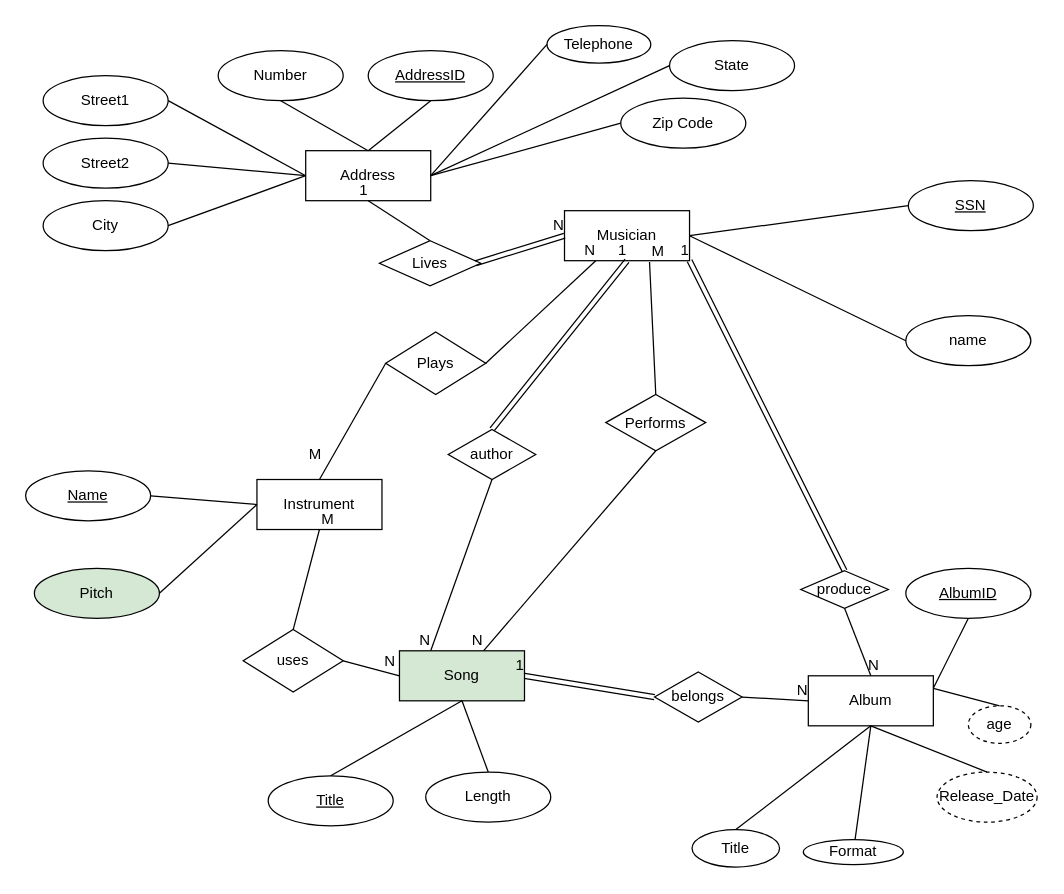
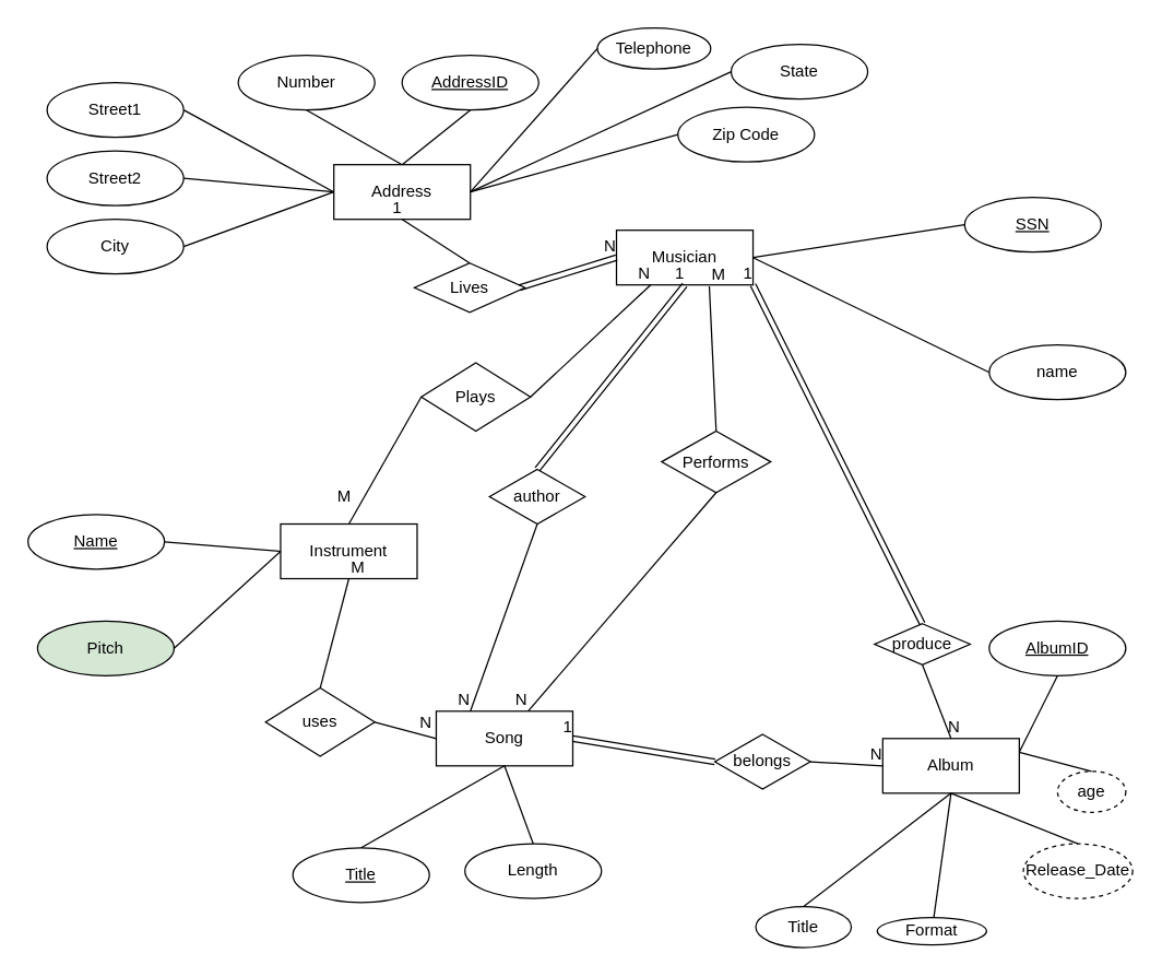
- <mxCell id="8" value="SSN" style="ellipse;whiteSpace=wrap;html=1;align=center;fontStyle=4;" parent="1" vertex="1"><mxGeometry x="726" y="144" width="100" height="40" as="geometry" /></mxCell>
+ <mxCell id="8" value="SSN" style="ellipse;whiteSpace=wrap;html=1;align=center;fontStyle=4;" parent="1" vertex="1"><mxGeometry x="706" y="144" width="100" height="40" as="geometry" /></mxCell>
- <mxCell id="4" value="Song" style="whiteSpace=wrap;html=1;align=center;fillColor=#d5e8d4;" parent="1" vertex="1"><mxGeometry x="319" y="520" width="100" height="40" as="geometry" /></mxCell>
+ <mxCell id="4" value="Song" style="whiteSpace=wrap;html=1;align=center;" parent="1" vertex="1"><mxGeometry x="319" y="520" width="100" height="40" as="geometry" /></mxCell>
